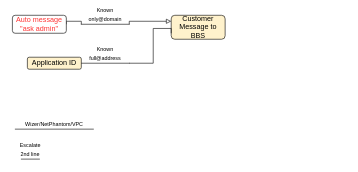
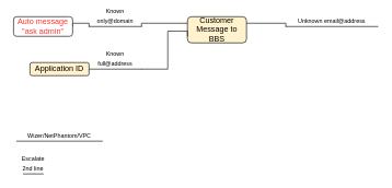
+ <mxCell id="8" value="&lt;font style=&quot;font-size: 9px&quot;&gt;Unknown email@address&lt;/font&gt;" style="whiteSpace=wrap;html=1;shape=partialRectangle;top=0;left=0;bottom=1;right=0;points=[[0,1],[1,1]];strokeColor=#000000;fillColor=none;align=center;verticalAlign=bottom;routingCenterY=0.5;snapToPoint=1;container=1;recursiveResize=0;autosize=1;treeFolding=1;" vertex="1" parent="1"><mxGeometry x="435" y="20" width="140" height="20" as="geometry" /></mxCell>
- <mxCell id="12" style="edgeStyle=orthogonalEdgeStyle;rounded=0;orthogonalLoop=1;jettySize=auto;html=1;exitX=1;exitY=1;exitDx=0;exitDy=0;entryX=0;entryY=0.25;entryDx=0;entryDy=0;endArrow=block;endFill=0;fontSize=9;fontColor=#FF3333;" edge="1" parent="1" source="13" target="2"><mxGeometry relative="1" as="geometry"><Array as="points"><mxPoint x="215" y="35" /></Array></mxGeometry></mxCell>
+ <mxCell id="12" style="edgeStyle=orthogonalEdgeStyle;rounded=0;orthogonalLoop=1;jettySize=auto;html=1;exitX=1;exitY=1;exitDx=0;exitDy=0;entryX=0;entryY=0.25;entryDx=0;entryDy=0;endArrow=none;endFill=0;fontSize=9;fontColor=#FF3333;" edge="1" parent="1" source="13" target="2"><mxGeometry relative="1" as="geometry"><Array as="points"><mxPoint x="215" y="35" /></Array></mxGeometry></mxCell>
+ <mxCell id="7" style="edgeStyle=orthogonalEdgeStyle;rounded=0;orthogonalLoop=1;jettySize=auto;html=1;exitX=0;exitY=1;exitDx=0;exitDy=0;entryX=1;entryY=0.25;entryDx=0;entryDy=0;endArrow=none;endFill=0;fontSize=9;fontColor=#FF3333;" edge="1" parent="1" source="8" target="2"><mxGeometry relative="1" as="geometry"><Array as="points"><mxPoint x="435" y="35" /></Array></mxGeometry></mxCell>
